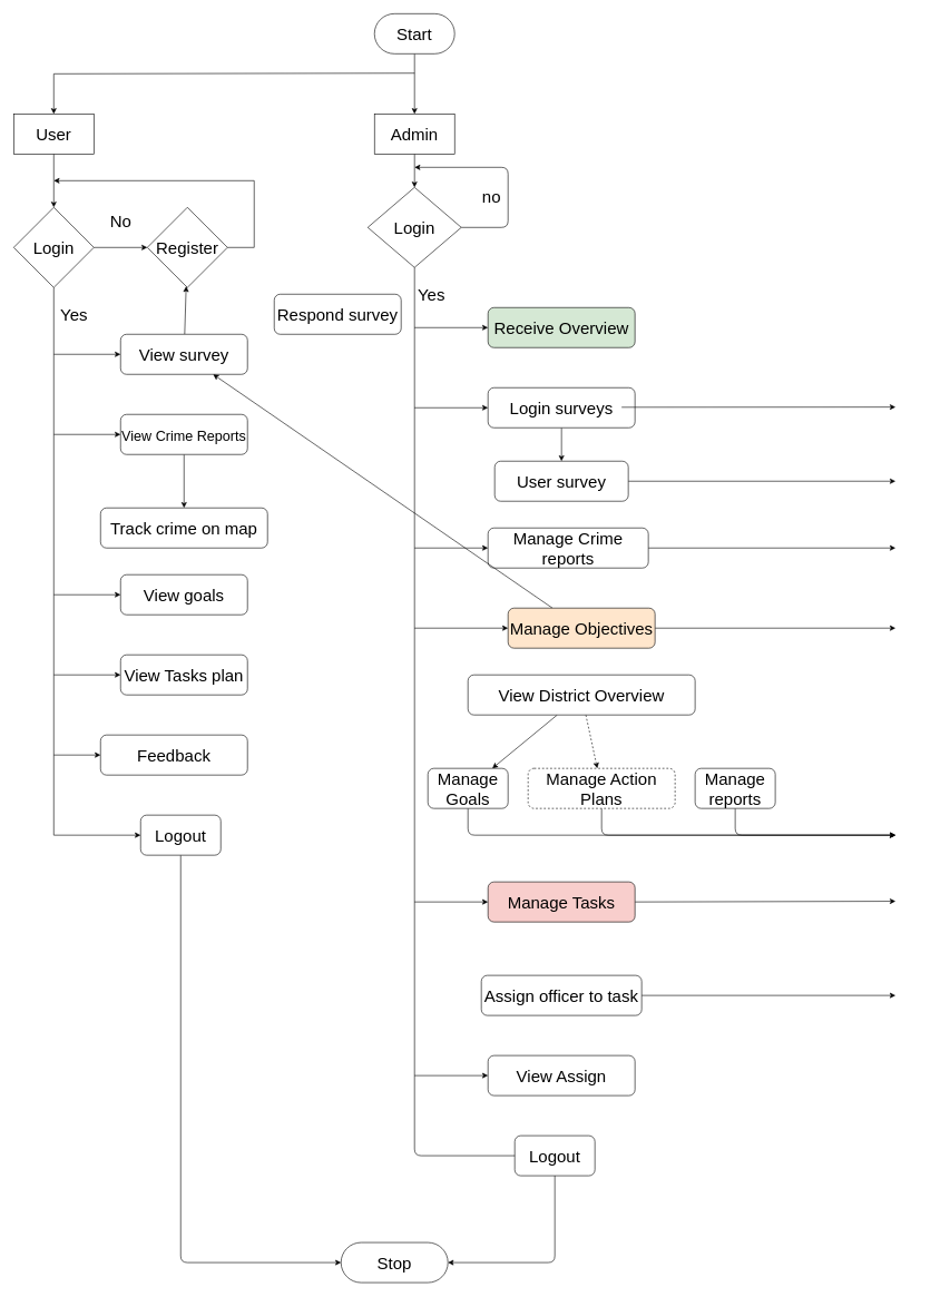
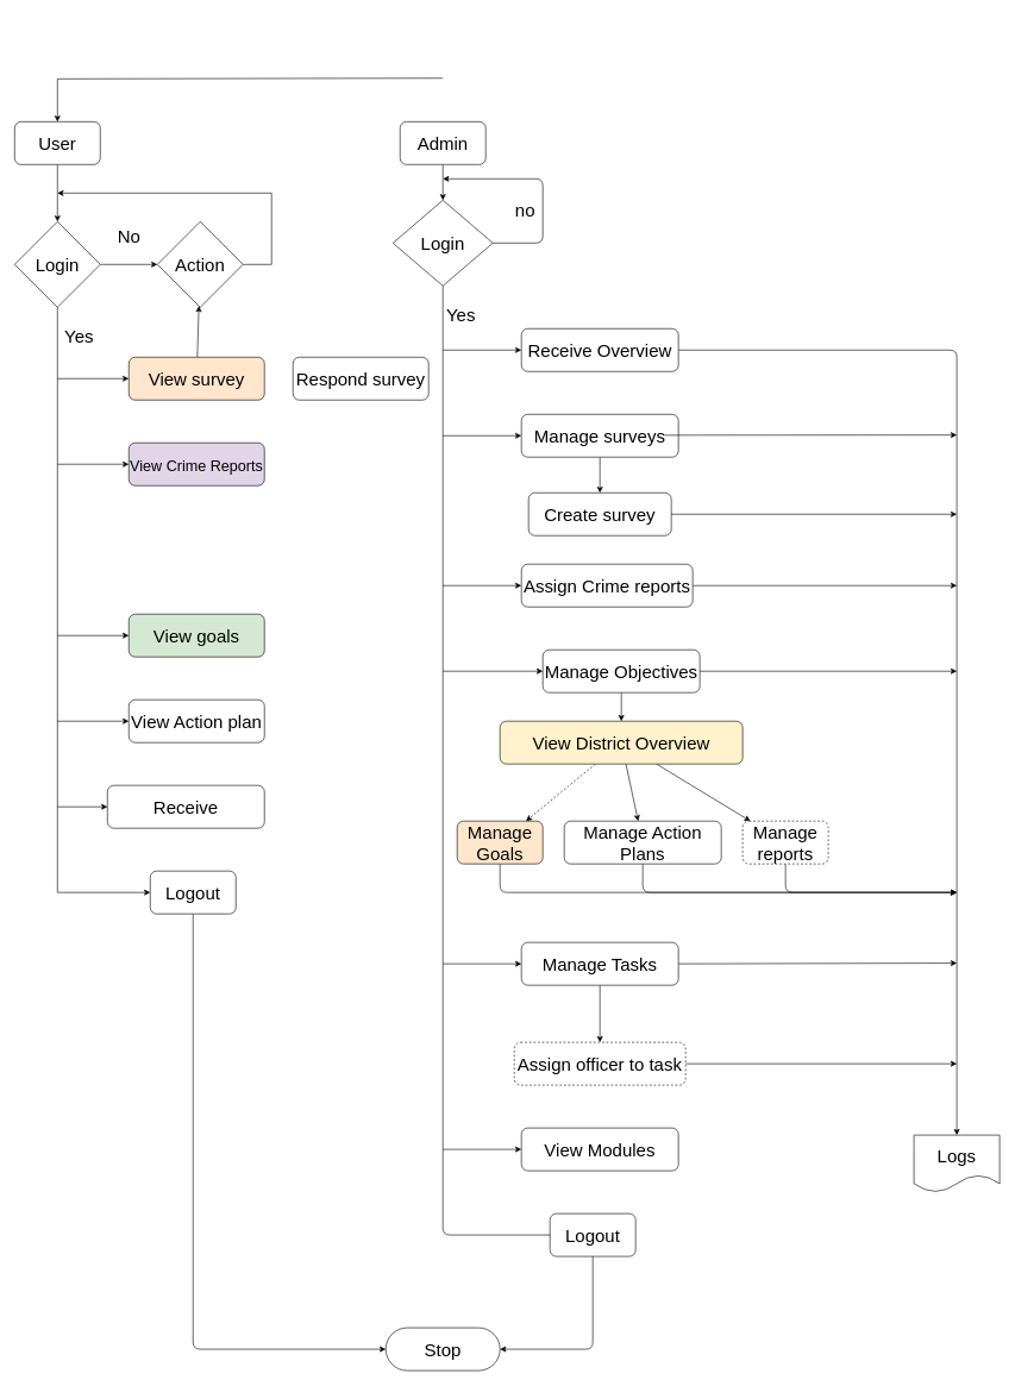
- <mxCell id="28" value="Start" style="rounded=1;whiteSpace=wrap;html=1;fontSize=25;fontColor=#000000;fillColor=#FFFFFF;arcSize=50;" vertex="1" parent="1"><mxGeometry x="560" y="20" width="120" height="60" as="geometry" /></mxCell>
- <mxCell id="27" style="edgeStyle=none;html=1;exitX=0.5;exitY=1;exitDx=0;exitDy=0;entryX=0.5;entryY=0;entryDx=0;entryDy=0;fontSize=25;fontColor=#000000;" edge="1" parent="1" source="28" target="5"><mxGeometry relative="1" as="geometry" /></mxCell>
- <mxCell id="3" value="User" style="rounded=0;whiteSpace=wrap;html=1;fontSize=25;fontColor=#000000;fillColor=#FFFFFF;" vertex="1" parent="1"><mxGeometry x="20" y="170" width="120" height="60" as="geometry" /></mxCell>
+ <mxCell id="3" value="User" style="whiteSpace=wrap;html=1;fontSize=25;fontColor=#000000;fillColor=#FFFFFF;rounded=1;" vertex="1" parent="1"><mxGeometry x="20" y="170" width="120" height="60" as="geometry" /></mxCell>
- <mxCell id="5" value="Admin" style="rounded=0;whiteSpace=wrap;html=1;fontSize=25;fontColor=#000000;fillColor=#FFFFFF;" vertex="1" parent="1"><mxGeometry x="560" y="170" width="120" height="60" as="geometry" /></mxCell>
+ <mxCell id="5" value="Admin" style="whiteSpace=wrap;html=1;fontSize=25;fontColor=#000000;fillColor=#FFFFFF;rounded=1;" vertex="1" parent="1"><mxGeometry x="560" y="170" width="120" height="60" as="geometry" /></mxCell>
- <mxCell id="9" value="Register" style="rhombus;whiteSpace=wrap;html=1;fontSize=25;fillColor=#FFFFFF;fontColor=#000000;rounded=0;" vertex="1" parent="1"><mxGeometry x="220" y="310" width="120" height="120" as="geometry" /></mxCell>
+ <mxCell id="9" value="Action" style="rhombus;whiteSpace=wrap;html=1;fontSize=25;fillColor=#FFFFFF;fontColor=#000000;rounded=0;" vertex="1" parent="1"><mxGeometry x="220" y="310" width="120" height="120" as="geometry" /></mxCell>
- <mxCell id="57" value="Respond survey" style="whiteSpace=wrap;html=1;fontSize=25;fillColor=#FFFFFF;fontColor=#000000;rounded=1;" vertex="1" parent="1"><mxGeometry x="410" y="440" width="190" height="60" as="geometry" /></mxCell>
+ <mxCell id="57" value="Respond survey" style="whiteSpace=wrap;html=1;fontSize=25;fillColor=#FFFFFF;fontColor=#000000;rounded=1;" vertex="1" parent="1"><mxGeometry x="410" y="500" width="190" height="60" as="geometry" /></mxCell>
- <mxCell id="36" value="Receive Overview" style="rounded=1;whiteSpace=wrap;html=1;fontSize=25;fontColor=#000000;fillColor=#d5e8d4;" vertex="1" parent="1"><mxGeometry x="730" y="460" width="220" height="60" as="geometry" /></mxCell>
+ <mxCell id="36" value="Receive Overview" style="rounded=1;whiteSpace=wrap;html=1;fontSize=25;fontColor=#000000;fillColor=#FFFFFF;" vertex="1" parent="1"><mxGeometry x="730" y="460" width="220" height="60" as="geometry" /></mxCell>
+ <mxCell id="35" style="edgeStyle=none;html=1;exitX=1;exitY=0.5;exitDx=0;exitDy=0;fontSize=25;fontColor=#000000;entryX=0.5;entryY=0;entryDx=0;entryDy=0;" edge="1" parent="1" source="36" target="52"><mxGeometry relative="1" as="geometry"><mxPoint x="1120" y="1190" as="targetPoint" /><Array as="points"><mxPoint x="1340" y="490" /></Array></mxGeometry></mxCell>
- <mxCell id="15" value="View survey" style="rounded=1;whiteSpace=wrap;html=1;fontSize=25;fontColor=#000000;fillColor=#FFFFFF;" vertex="1" parent="1"><mxGeometry x="180" y="500" width="190" height="60" as="geometry" /></mxCell>
+ <mxCell id="15" value="View survey" style="rounded=1;whiteSpace=wrap;html=1;fontSize=25;fontColor=#000000;fillColor=#ffe6cc;" vertex="1" parent="1"><mxGeometry x="180" y="500" width="190" height="60" as="geometry" /></mxCell>
- <mxCell id="38" value="Login surveys" style="rounded=1;whiteSpace=wrap;html=1;fontSize=25;fontColor=#000000;fillColor=#FFFFFF;" vertex="1" parent="1"><mxGeometry x="730" y="580" width="220" height="60" as="geometry" /></mxCell>
+ <mxCell id="38" value="Manage surveys" style="rounded=1;whiteSpace=wrap;html=1;fontSize=25;fontColor=#000000;fillColor=#FFFFFF;" vertex="1" parent="1"><mxGeometry x="730" y="580" width="220" height="60" as="geometry" /></mxCell>
- <mxCell id="18" value="&lt;font style=&quot;font-size: 21px;&quot;&gt;View Crime Reports&lt;/font&gt;" style="rounded=1;whiteSpace=wrap;html=1;fontSize=25;fontColor=#000000;fillColor=#FFFFFF;" vertex="1" parent="1"><mxGeometry x="180" y="620" width="190" height="60" as="geometry" /></mxCell>
+ <mxCell id="18" value="&lt;font style=&quot;font-size: 21px;&quot;&gt;View Crime Reports&lt;/font&gt;" style="rounded=1;whiteSpace=wrap;html=1;fontSize=25;fontColor=#000000;fillColor=#e1d5e7;" vertex="1" parent="1"><mxGeometry x="180" y="620" width="190" height="60" as="geometry" /></mxCell>
- <mxCell id="45" value="" style="edgeStyle=none;html=1;fontSize=25;fontColor=#FFFFFF;" edge="1" parent="1" source="46" target="15"><mxGeometry relative="1" as="geometry" /></mxCell>
+ <mxCell id="45" value="" style="edgeStyle=none;html=1;fontSize=25;fontColor=#FFFFFF;" edge="1" parent="1" source="46" target="66"><mxGeometry relative="1" as="geometry" /></mxCell>
- <mxCell id="62" value="User survey" style="whiteSpace=wrap;html=1;fontSize=25;fillColor=#FFFFFF;fontColor=#000000;rounded=1;" vertex="1" parent="1"><mxGeometry x="740" y="690" width="200" height="60" as="geometry" /></mxCell>
+ <mxCell id="62" value="Create survey" style="whiteSpace=wrap;html=1;fontSize=25;fillColor=#FFFFFF;fontColor=#000000;rounded=1;" vertex="1" parent="1"><mxGeometry x="740" y="690" width="200" height="60" as="geometry" /></mxCell>
- <mxCell id="17" value="" style="edgeStyle=none;html=1;fontSize=25;fontColor=#FFFFFF;" edge="1" parent="1" source="18" target="60"><mxGeometry relative="1" as="geometry" /></mxCell>
- <mxCell id="60" value="Track crime on map" style="whiteSpace=wrap;html=1;fontSize=25;fillColor=#FFFFFF;fontColor=#000000;rounded=1;" vertex="1" parent="1"><mxGeometry x="150" y="760" width="250" height="60" as="geometry" /></mxCell>
- <mxCell id="41" value="&lt;font style=&quot;font-size: 25px;&quot;&gt;Manage Crime reports&lt;/font&gt;" style="rounded=1;whiteSpace=wrap;html=1;fontSize=25;fontColor=#000000;fillColor=#FFFFFF;" vertex="1" parent="1"><mxGeometry x="730" y="790" width="240" height="60" as="geometry" /></mxCell>
+ <mxCell id="41" value="&lt;font style=&quot;font-size: 25px;&quot;&gt;Assign Crime reports&lt;/font&gt;" style="rounded=1;whiteSpace=wrap;html=1;fontSize=25;fontColor=#000000;fillColor=#FFFFFF;" vertex="1" parent="1"><mxGeometry x="730" y="790" width="240" height="60" as="geometry" /></mxCell>
- <mxCell id="19" value="View goals" style="rounded=1;whiteSpace=wrap;html=1;fontSize=25;fontColor=#000000;fillColor=#FFFFFF;" vertex="1" parent="1"><mxGeometry x="180" y="860" width="190" height="60" as="geometry" /></mxCell>
+ <mxCell id="19" value="View goals" style="rounded=1;whiteSpace=wrap;html=1;fontSize=25;fontColor=#000000;fillColor=#d5e8d4;" vertex="1" parent="1"><mxGeometry x="180" y="860" width="190" height="60" as="geometry" /></mxCell>
- <mxCell id="46" value="Manage Objectives" style="rounded=1;whiteSpace=wrap;html=1;fontSize=25;fontColor=#000000;fillColor=#ffe6cc;" vertex="1" parent="1"><mxGeometry x="760" y="910" width="220" height="60" as="geometry" /></mxCell>
+ <mxCell id="46" value="Manage Objectives" style="rounded=1;whiteSpace=wrap;html=1;fontSize=25;fontColor=#000000;fillColor=#FFFFFF;" vertex="1" parent="1"><mxGeometry x="760" y="910" width="220" height="60" as="geometry" /></mxCell>
- <mxCell id="59" value="View Tasks plan" style="rounded=1;whiteSpace=wrap;html=1;fontSize=25;fontColor=#000000;fillColor=#FFFFFF;" vertex="1" parent="1"><mxGeometry x="180" y="980" width="190" height="60" as="geometry" /></mxCell>
+ <mxCell id="59" value="View Action plan" style="rounded=1;whiteSpace=wrap;html=1;fontSize=25;fontColor=#000000;fillColor=#FFFFFF;" vertex="1" parent="1"><mxGeometry x="180" y="980" width="190" height="60" as="geometry" /></mxCell>
- <mxCell id="66" value="View District Overview" style="whiteSpace=wrap;html=1;fontSize=25;fillColor=#FFFFFF;fontColor=#000000;rounded=1;" vertex="1" parent="1"><mxGeometry x="700" y="1010" width="340" height="60" as="geometry" /></mxCell>
+ <mxCell id="66" value="View District Overview" style="whiteSpace=wrap;html=1;fontSize=25;fillColor=#fff2cc;fontColor=#000000;rounded=1;" vertex="1" parent="1"><mxGeometry x="700" y="1010" width="340" height="60" as="geometry" /></mxCell>
- <mxCell id="65" value="" style="edgeStyle=none;html=1;fontSize=25;fontColor=#FFFFFF;dashed=1;" edge="1" parent="1" source="66" target="72"><mxGeometry relative="1" as="geometry" /></mxCell>
+ <mxCell id="65" value="" style="edgeStyle=none;html=1;fontSize=25;fontColor=#FFFFFF;" edge="1" parent="1" source="66" target="72"><mxGeometry relative="1" as="geometry" /></mxCell>
- <mxCell id="63" value="" style="edgeStyle=none;html=1;fontSize=25;fontColor=#FFFFFF;" edge="1" parent="1" source="66" target="68"><mxGeometry relative="1" as="geometry" /></mxCell>
+ <mxCell id="63" value="" style="edgeStyle=none;html=1;fontSize=25;fontColor=#FFFFFF;dashed=1;" edge="1" parent="1" source="66" target="68"><mxGeometry relative="1" as="geometry" /></mxCell>
+ <mxCell id="64" value="" style="edgeStyle=none;html=1;fontSize=25;fontColor=#FFFFFF;" edge="1" parent="1" source="66" target="70"><mxGeometry relative="1" as="geometry" /></mxCell>
- <mxCell id="22" value="Feedback" style="rounded=1;whiteSpace=wrap;html=1;fontSize=25;fontColor=#000000;fillColor=#FFFFFF;" vertex="1" parent="1"><mxGeometry x="150" y="1100" width="220" height="60" as="geometry" /></mxCell>
+ <mxCell id="22" value="Receive" style="rounded=1;whiteSpace=wrap;html=1;fontSize=25;fontColor=#000000;fillColor=#FFFFFF;" vertex="1" parent="1"><mxGeometry x="150" y="1100" width="220" height="60" as="geometry" /></mxCell>
- <mxCell id="68" value="Manage Goals" style="whiteSpace=wrap;html=1;fontSize=25;fillColor=#FFFFFF;fontColor=#000000;rounded=1;" vertex="1" parent="1"><mxGeometry x="640" y="1150" width="120" height="60" as="geometry" /></mxCell>
+ <mxCell id="68" value="Manage Goals" style="whiteSpace=wrap;html=1;fontSize=25;fillColor=#ffe6cc;fontColor=#000000;rounded=1;" vertex="1" parent="1"><mxGeometry x="640" y="1150" width="120" height="60" as="geometry" /></mxCell>
- <mxCell id="72" value="Manage Action Plans" style="whiteSpace=wrap;html=1;fontSize=25;fillColor=#FFFFFF;fontColor=#000000;rounded=1;dashed=1;" vertex="1" parent="1"><mxGeometry x="790" y="1150" width="220" height="60" as="geometry" /></mxCell>
+ <mxCell id="72" value="Manage Action Plans" style="whiteSpace=wrap;html=1;fontSize=25;fillColor=#FFFFFF;fontColor=#000000;rounded=1;" vertex="1" parent="1"><mxGeometry x="790" y="1150" width="220" height="60" as="geometry" /></mxCell>
- <mxCell id="70" value="Manage reports" style="whiteSpace=wrap;html=1;fontSize=25;fillColor=#FFFFFF;fontColor=#000000;rounded=1;" vertex="1" parent="1"><mxGeometry x="1040" y="1150" width="120" height="60" as="geometry" /></mxCell>
+ <mxCell id="70" value="Manage reports" style="whiteSpace=wrap;html=1;fontSize=25;fillColor=#FFFFFF;fontColor=#000000;rounded=1;dashed=1;" vertex="1" parent="1"><mxGeometry x="1040" y="1150" width="120" height="60" as="geometry" /></mxCell>
- <mxCell id="50" value="Manage Tasks" style="rounded=1;whiteSpace=wrap;html=1;fontSize=25;fontColor=#000000;fillColor=#f8cecc;" vertex="1" parent="1"><mxGeometry x="730" y="1320" width="220" height="60" as="geometry" /></mxCell>
+ <mxCell id="50" value="Manage Tasks" style="rounded=1;whiteSpace=wrap;html=1;fontSize=25;fontColor=#000000;fillColor=#FFFFFF;" vertex="1" parent="1"><mxGeometry x="730" y="1320" width="220" height="60" as="geometry" /></mxCell>
+ <mxCell id="49" value="" style="edgeStyle=none;html=1;fontSize=25;fontColor=#FFFFFF;" edge="1" parent="1" source="50" target="74"><mxGeometry relative="1" as="geometry" /></mxCell>
- <mxCell id="74" value="Assign officer to task" style="whiteSpace=wrap;html=1;fontSize=25;fillColor=#FFFFFF;fontColor=#000000;rounded=1;" vertex="1" parent="1"><mxGeometry x="720" y="1460" width="240" height="60" as="geometry" /></mxCell>
+ <mxCell id="74" value="Assign officer to task" style="whiteSpace=wrap;html=1;fontSize=25;fillColor=#FFFFFF;fontColor=#000000;rounded=1;dashed=1;" vertex="1" parent="1"><mxGeometry x="720" y="1460" width="240" height="60" as="geometry" /></mxCell>
- <mxCell id="76" value="View Assign" style="rounded=1;whiteSpace=wrap;html=1;fontSize=25;fontColor=#000000;fillColor=#FFFFFF;" vertex="1" parent="1"><mxGeometry x="730" y="1580" width="220" height="60" as="geometry" /></mxCell>
+ <mxCell id="76" value="View Modules" style="rounded=1;whiteSpace=wrap;html=1;fontSize=25;fontColor=#000000;fillColor=#FFFFFF;" vertex="1" parent="1"><mxGeometry x="730" y="1580" width="220" height="60" as="geometry" /></mxCell>
+ <mxCell id="52" value="Logs" style="shape=document;whiteSpace=wrap;html=1;boundedLbl=1;fontSize=25;fontColor=#000000;fillColor=#FFFFFF;" vertex="1" parent="1"><mxGeometry x="1280" y="1590" width="120" height="80" as="geometry" /></mxCell>
- <mxCell id="26" value="Stop" style="whiteSpace=wrap;html=1;fontSize=25;fillColor=#FFFFFF;fontColor=#000000;rounded=1;arcSize=50;" vertex="1" parent="1"><mxGeometry x="510" y="1860" width="160" height="60" as="geometry" /></mxCell>
+ <mxCell id="26" value="Stop" style="whiteSpace=wrap;html=1;fontSize=25;fillColor=#FFFFFF;fontColor=#000000;rounded=1;arcSize=50;" vertex="1" parent="1"><mxGeometry x="540" y="1860" width="160" height="60" as="geometry" /></mxCell>
